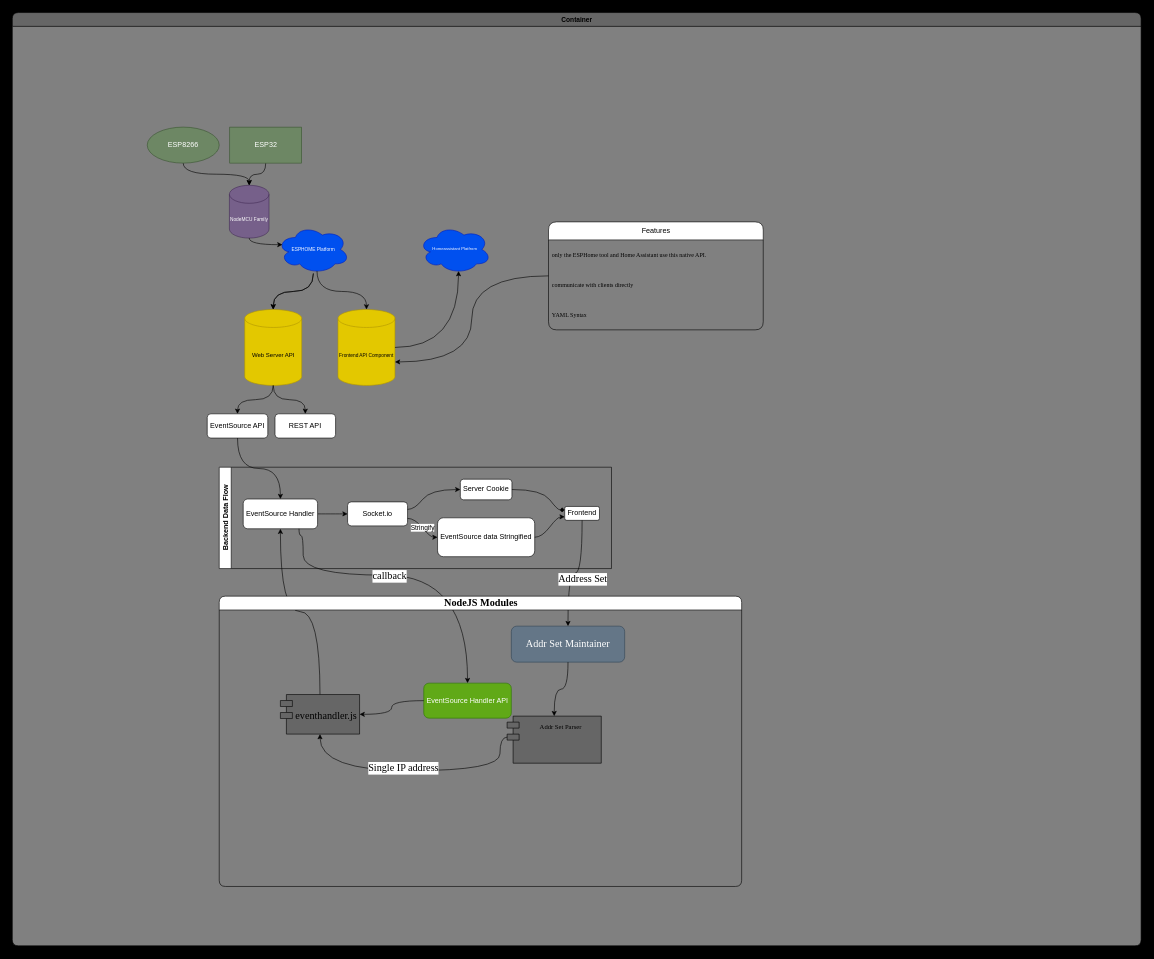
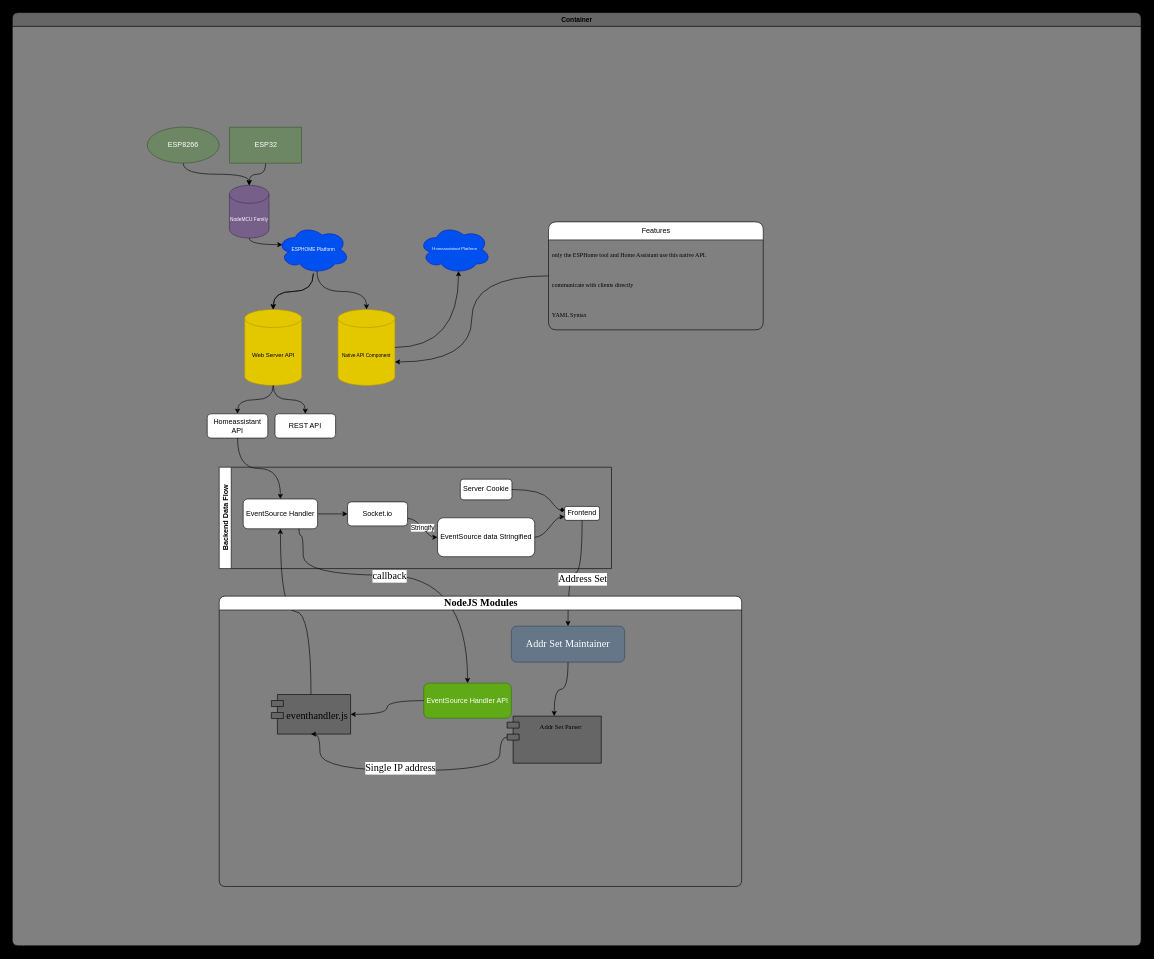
- <mxCell id="28" value="&lt;font style=&quot;font-size: 8px;&quot;&gt;Frontend API Component&lt;/font&gt;" style="shape=cylinder3;whiteSpace=wrap;html=1;boundedLbl=1;backgroundOutline=1;size=15;fillColor=#e3c800;fontColor=#000000;strokeColor=#B09500;fontSize=8;" vertex="1" parent="2"><mxGeometry x="543" y="495" width="95" height="126.67" as="geometry" /></mxCell>
+ <mxCell id="28" value="&lt;font style=&quot;font-size: 8px;&quot;&gt;Native API Component&lt;/font&gt;" style="shape=cylinder3;whiteSpace=wrap;html=1;boundedLbl=1;backgroundOutline=1;size=15;fillColor=#e3c800;fontColor=#000000;strokeColor=#B09500;fontSize=8;" vertex="1" parent="2"><mxGeometry x="543" y="495" width="95" height="126.67" as="geometry" /></mxCell>
- <mxCell id="17" value="EventSource API" style="whiteSpace=wrap;html=1;aspect=fixed;rounded=1;" vertex="1" parent="2"><mxGeometry x="325" y="669" width="101" height="40.4" as="geometry" /></mxCell>
+ <mxCell id="17" value="Homeassistant API" style="whiteSpace=wrap;html=1;aspect=fixed;rounded=1;" vertex="1" parent="2"><mxGeometry x="325" y="669" width="101" height="40.4" as="geometry" /></mxCell>
- <mxCell id="7" value="" style="html=1;curved=1;noEdgeStyle=1;orthogonal=1;" edge="1" parent="4" source="5" target="6"><mxGeometry relative="1" as="geometry"><Array as="points"><mxPoint x="326" y="70.344" /><mxPoint x="352" y="37.2" /></Array></mxGeometry></mxCell>
- <mxCell id="49" value="&lt;font style=&quot;font-size: 17px&quot;&gt;&lt;br&gt;eventhandler.js&lt;/font&gt;" style="shape=module;align=left;spacingLeft=20;align=center;verticalAlign=top;rounded=1;labelBorderColor=none;fontFamily=Times New Roman;strokeColor=default;fillColor=#666666;html=1;aspect=fixed;" vertex="1" parent="2"><mxGeometry x="447" y="1137" width="132" height="66" as="geometry" /></mxCell>
+ <mxCell id="49" value="&lt;font style=&quot;font-size: 17px&quot;&gt;&lt;br&gt;eventhandler.js&lt;/font&gt;" style="shape=module;align=left;spacingLeft=20;align=center;verticalAlign=top;rounded=1;labelBorderColor=none;fontFamily=Times New Roman;strokeColor=default;fillColor=#666666;html=1;aspect=fixed;" vertex="1" parent="2"><mxGeometry x="432" y="1137" width="132" height="66" as="geometry" /></mxCell>
